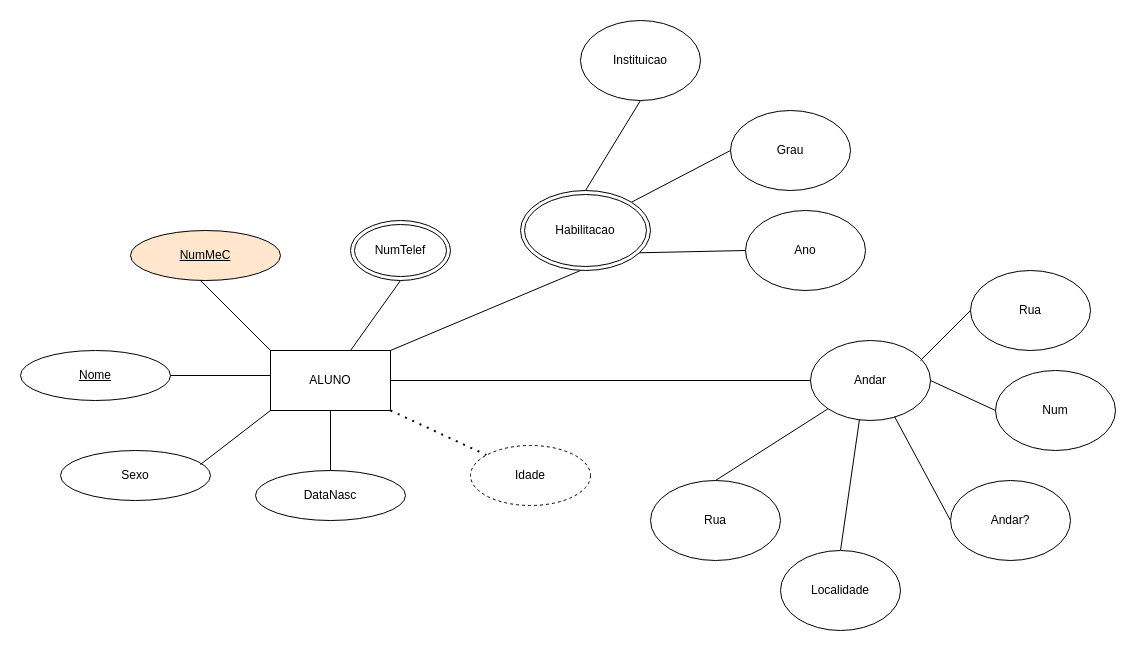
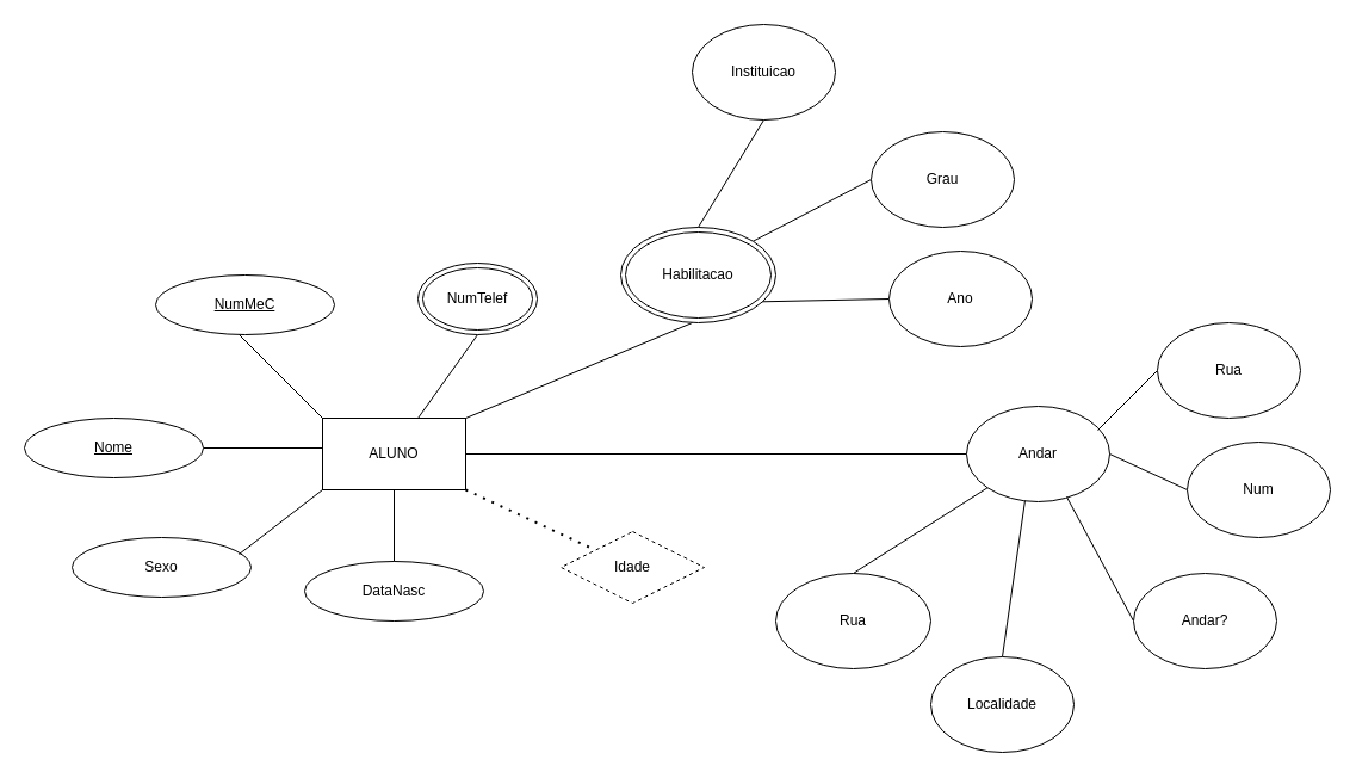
- <mxCell id="4" value="&lt;u&gt;NumMeC&lt;/u&gt;" style="ellipse;whiteSpace=wrap;html=1;fillColor=#ffe6cc;" vertex="1" parent="1"><mxGeometry x="130" y="230" width="150" height="50" as="geometry" /></mxCell>
+ <mxCell id="4" value="&lt;u&gt;NumMeC&lt;/u&gt;" style="ellipse;whiteSpace=wrap;html=1;" vertex="1" parent="1"><mxGeometry x="130" y="230" width="150" height="50" as="geometry" /></mxCell>
- <mxCell id="12" value="Idade" style="ellipse;whiteSpace=wrap;html=1;dashed=1;" vertex="1" parent="1"><mxGeometry x="470" y="445" width="120" height="60" as="geometry" /></mxCell>
+ <mxCell id="12" value="Idade" style="rhombus;whiteSpace=wrap;html=1;dashed=1;" vertex="1" parent="1"><mxGeometry x="470" y="445" width="120" height="60" as="geometry" /></mxCell>
